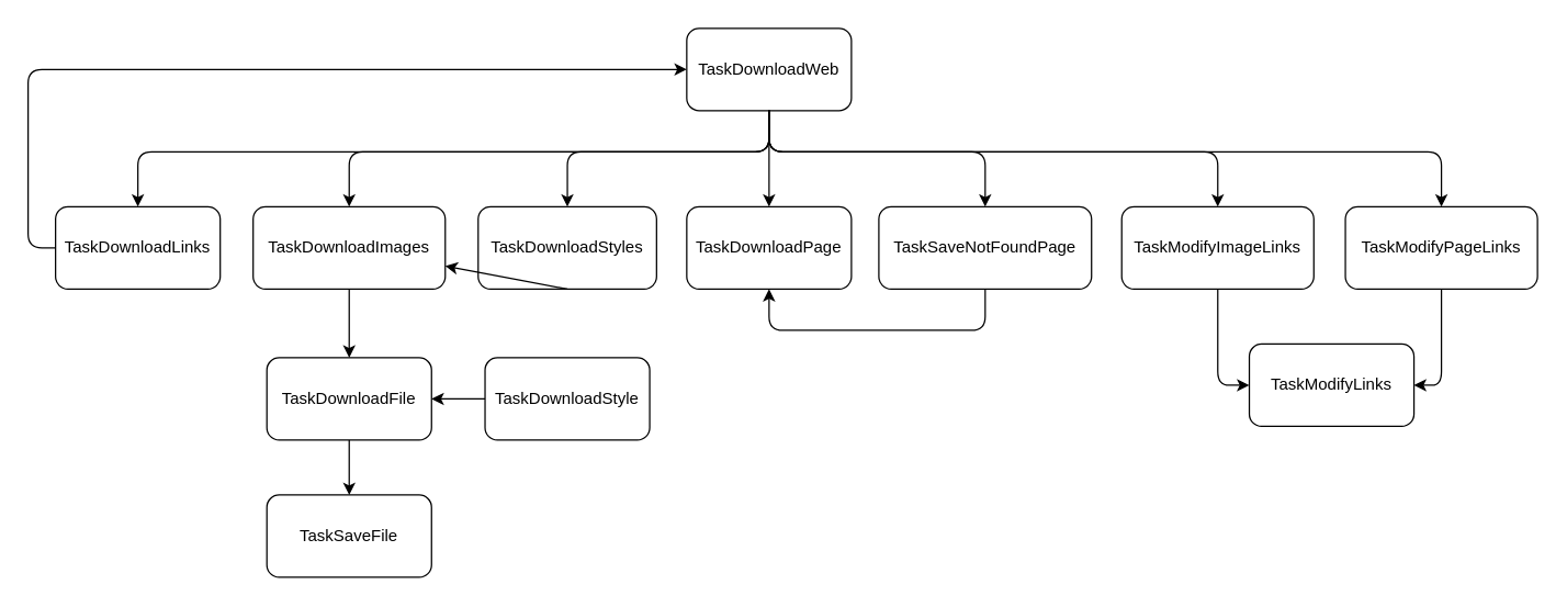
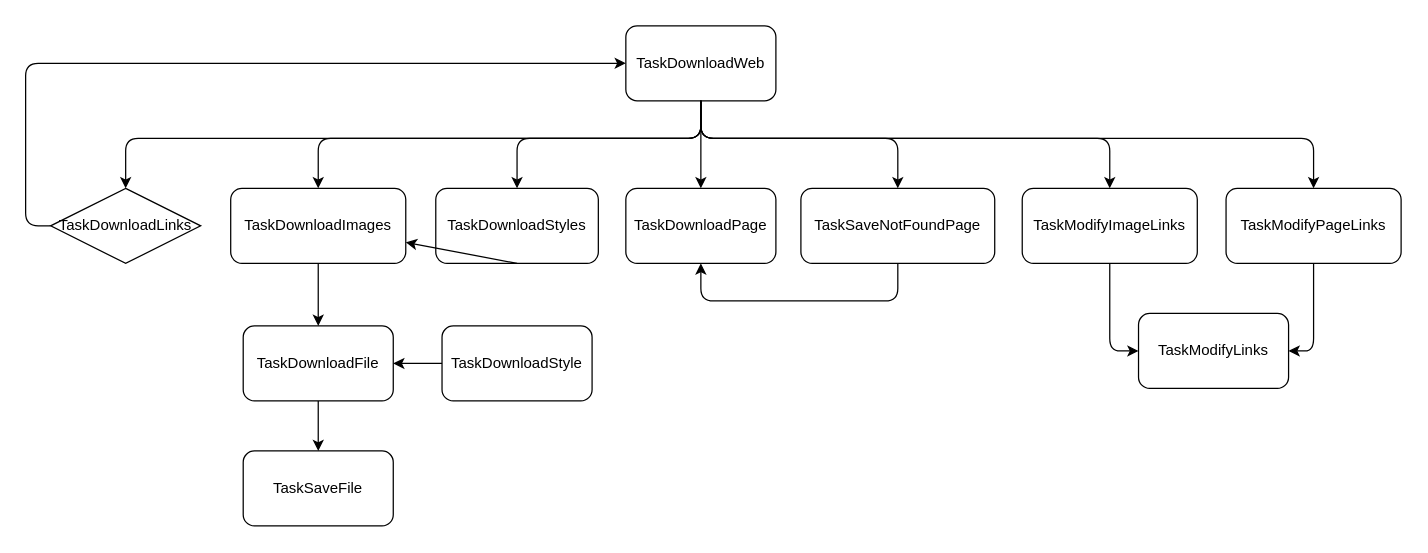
- <mxCell id="3" value="TaskDownloadLinks" style="rounded=1;whiteSpace=wrap;html=1;" vertex="1" parent="1"><mxGeometry x="40" y="150" width="120" height="60" as="geometry" /></mxCell>
+ <mxCell id="3" value="TaskDownloadLinks" style="rhombus;whiteSpace=wrap;html=1;" vertex="1" parent="1"><mxGeometry x="40" y="150" width="120" height="60" as="geometry" /></mxCell>
